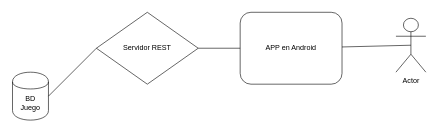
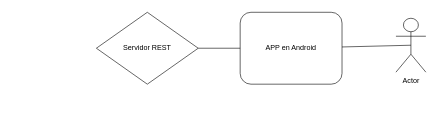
- <mxCell id="8" value="" style="endArrow=none;html=1;entryX=0;entryY=0.5;entryDx=0;entryDy=0;exitX=1;exitY=0.5;exitDx=0;exitDy=0;" edge="1" parent="1" source="7" target="3"><mxGeometry width="50" height="50" relative="1" as="geometry"><mxPoint x="80" y="120" as="sourcePoint" /><mxPoint x="130" y="70" as="targetPoint" /></mxGeometry></mxCell>
- <mxCell id="7" value="BD&lt;br&gt;Juego" style="shape=cylinder;whiteSpace=wrap;html=1;boundedLbl=1;backgroundOutline=1;" vertex="1" parent="1"><mxGeometry x="20" y="120" width="60" height="80" as="geometry" /></mxCell>
